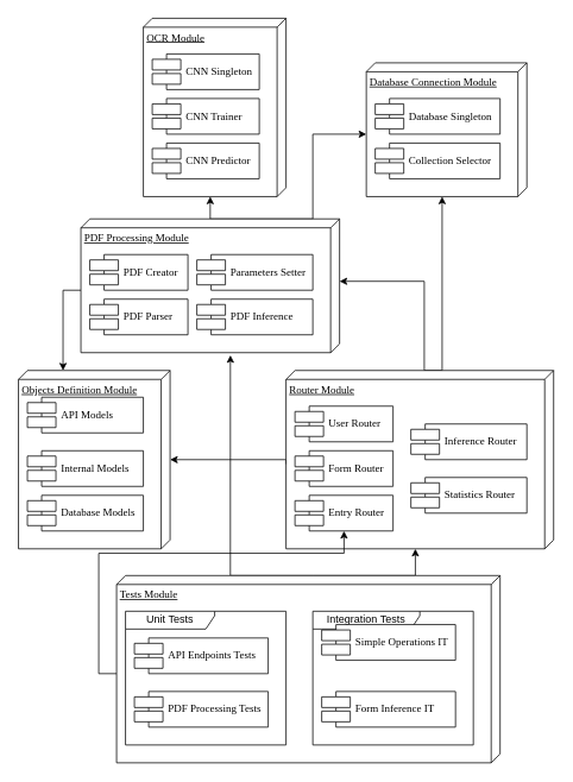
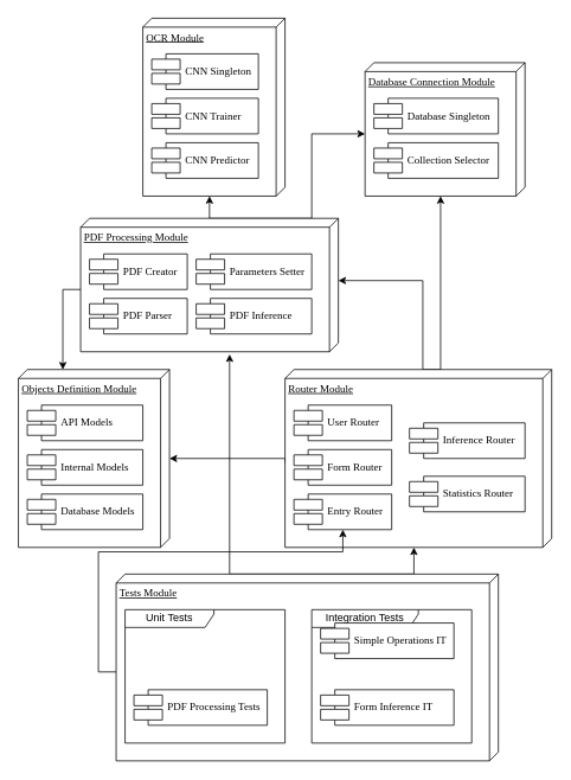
- <mxCell id="27" value="API Models" style="shape=component;align=left;spacingLeft=36;rounded=0;shadow=0;comic=0;labelBackgroundColor=none;strokeWidth=1;fontFamily=Verdana;fontSize=12;html=1;" vertex="1" parent="1"><mxGeometry x="30" y="445" width="130" height="40" as="geometry" /></mxCell>
+ <mxCell id="27" value="API Models" style="shape=component;align=left;spacingLeft=36;rounded=0;shadow=0;comic=0;labelBackgroundColor=none;strokeWidth=1;fontFamily=Verdana;fontSize=12;html=1;" vertex="1" parent="1"><mxGeometry x="30" y="455" width="130" height="40" as="geometry" /></mxCell>
- <mxCell id="35" value="API Endpoints Tests" style="shape=component;align=left;spacingLeft=36;rounded=0;shadow=0;comic=0;labelBackgroundColor=none;strokeWidth=1;fontFamily=Verdana;fontSize=12;html=1;" vertex="1" parent="1"><mxGeometry x="150" y="715" width="150" height="40" as="geometry" /></mxCell>
